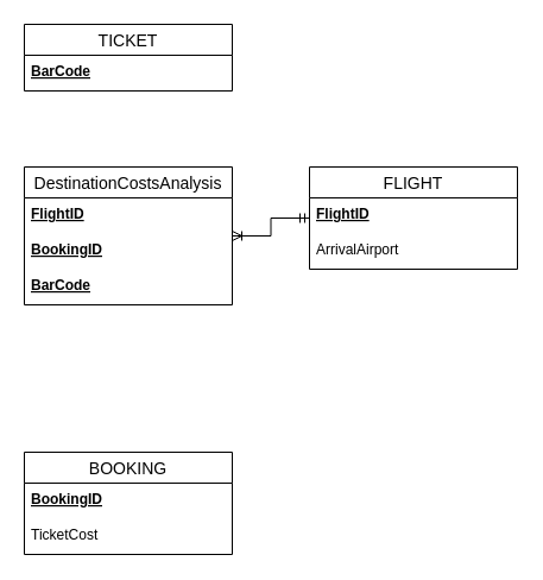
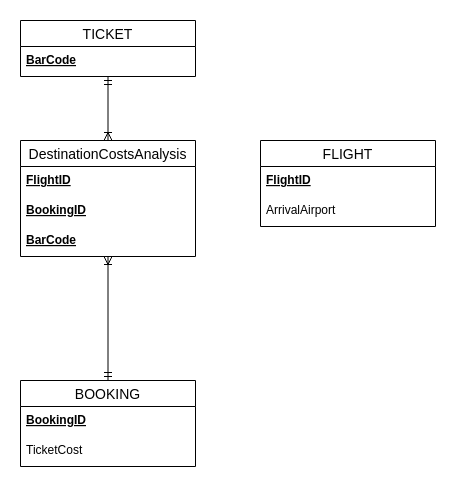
+ <mxCell id="16" style="edgeStyle=orthogonalEdgeStyle;rounded=0;orthogonalLoop=1;jettySize=auto;html=1;startArrow=ERmandOne;startFill=0;endArrow=ERoneToMany;endFill=0;" edge="1" parent="1" source="14" target="2"><mxGeometry relative="1" as="geometry" /></mxCell>
- <mxCell id="9" style="edgeStyle=orthogonalEdgeStyle;rounded=0;orthogonalLoop=1;jettySize=auto;html=1;endArrow=ERoneToMany;endFill=0;startArrow=ERmandOne;startFill=0;" edge="1" parent="1" source="6" target="2"><mxGeometry relative="1" as="geometry" /></mxCell>
+ <mxCell id="13" style="edgeStyle=orthogonalEdgeStyle;rounded=0;orthogonalLoop=1;jettySize=auto;html=1;endArrow=ERoneToMany;endFill=0;startArrow=ERmandOne;startFill=0;" edge="1" parent="1" source="10" target="2"><mxGeometry relative="1" as="geometry"><mxPoint x="300" y="320" as="sourcePoint" /><mxPoint x="235" y="350" as="targetPoint" /></mxGeometry></mxCell>
